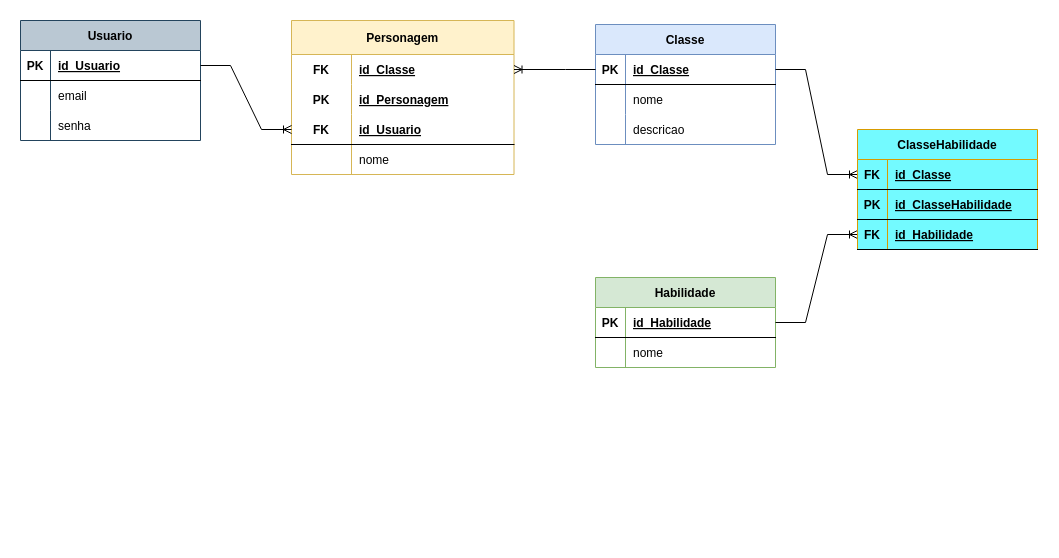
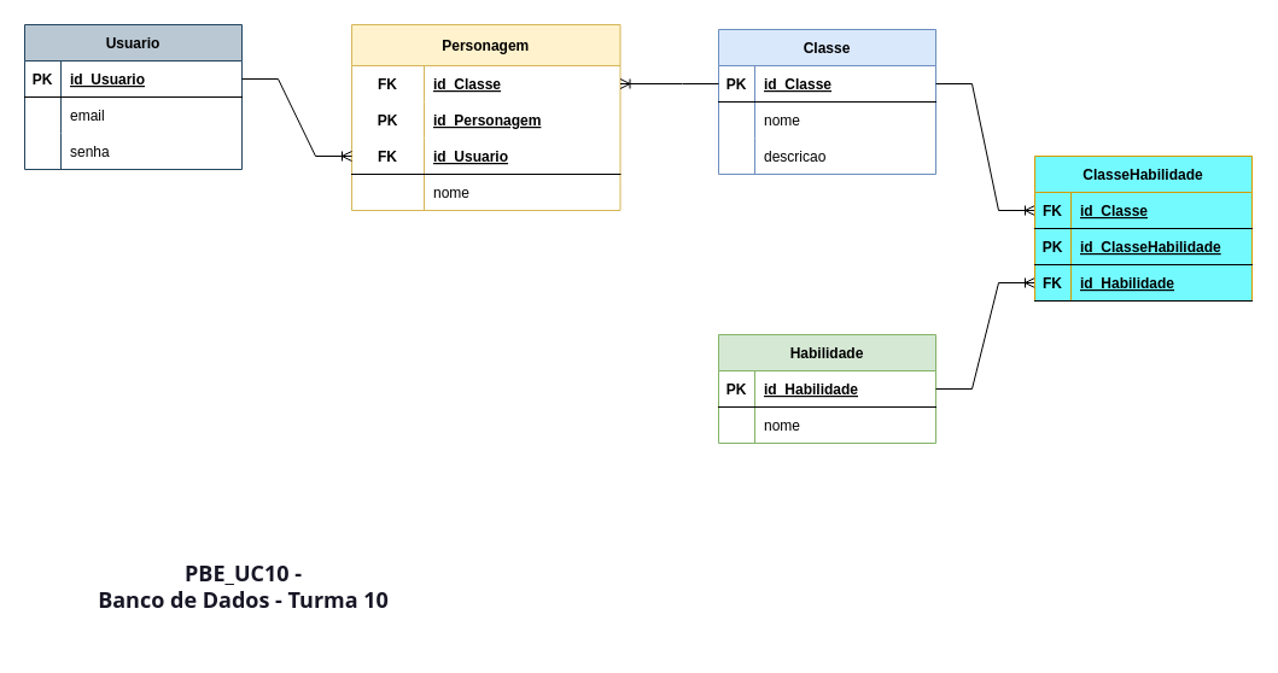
+ <mxCell id="59" value="&lt;span style=&quot;color: rgb(23, 22, 37); font-family: &amp;quot;Open Sans Hebrew&amp;quot;, &amp;quot;Open Sans&amp;quot;, sans-serif; font-size: 18px; background-color: rgb(255, 255, 255);&quot;&gt;PBE_UC10 - &lt;br&gt;Banco de Dados - Turma 10&lt;br style=&quot;font-size: 18px;&quot;&gt;&lt;br style=&quot;font-size: 18px;&quot;&gt;&lt;/span&gt;" style="text;html=1;resizable=0;autosize=1;align=center;verticalAlign=middle;points=[];rounded=0;fontStyle=1;fontSize=18;labelBorderColor=none;" vertex="1" parent="1"><mxGeometry x="74" y="459" width="254" height="77" as="geometry" /></mxCell>
